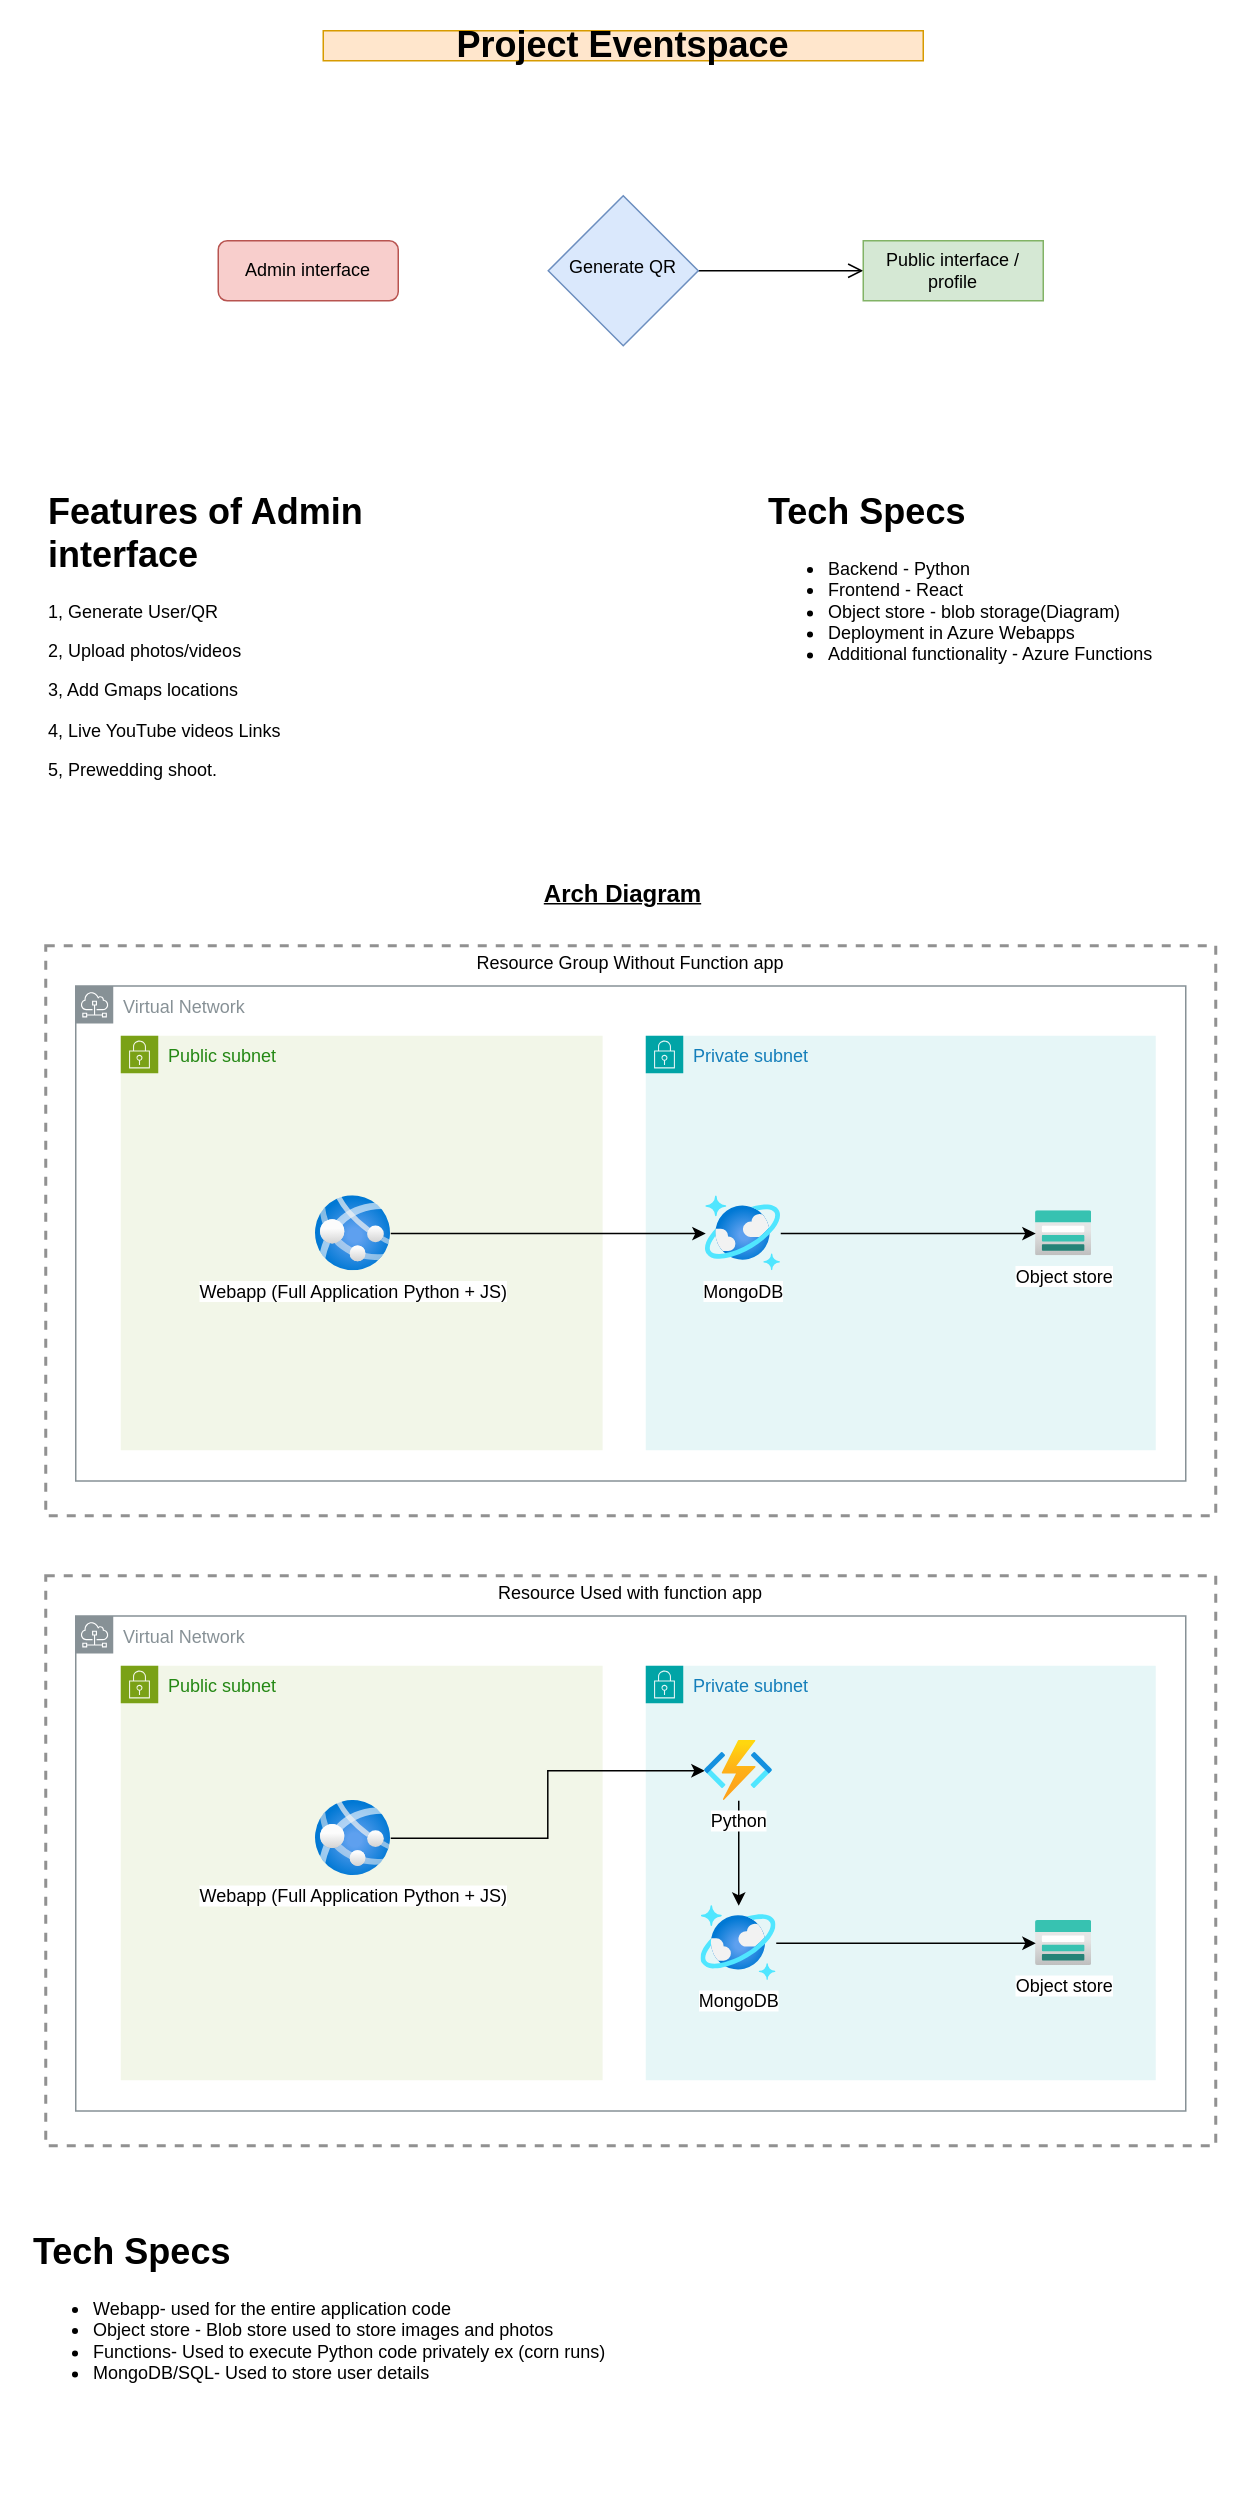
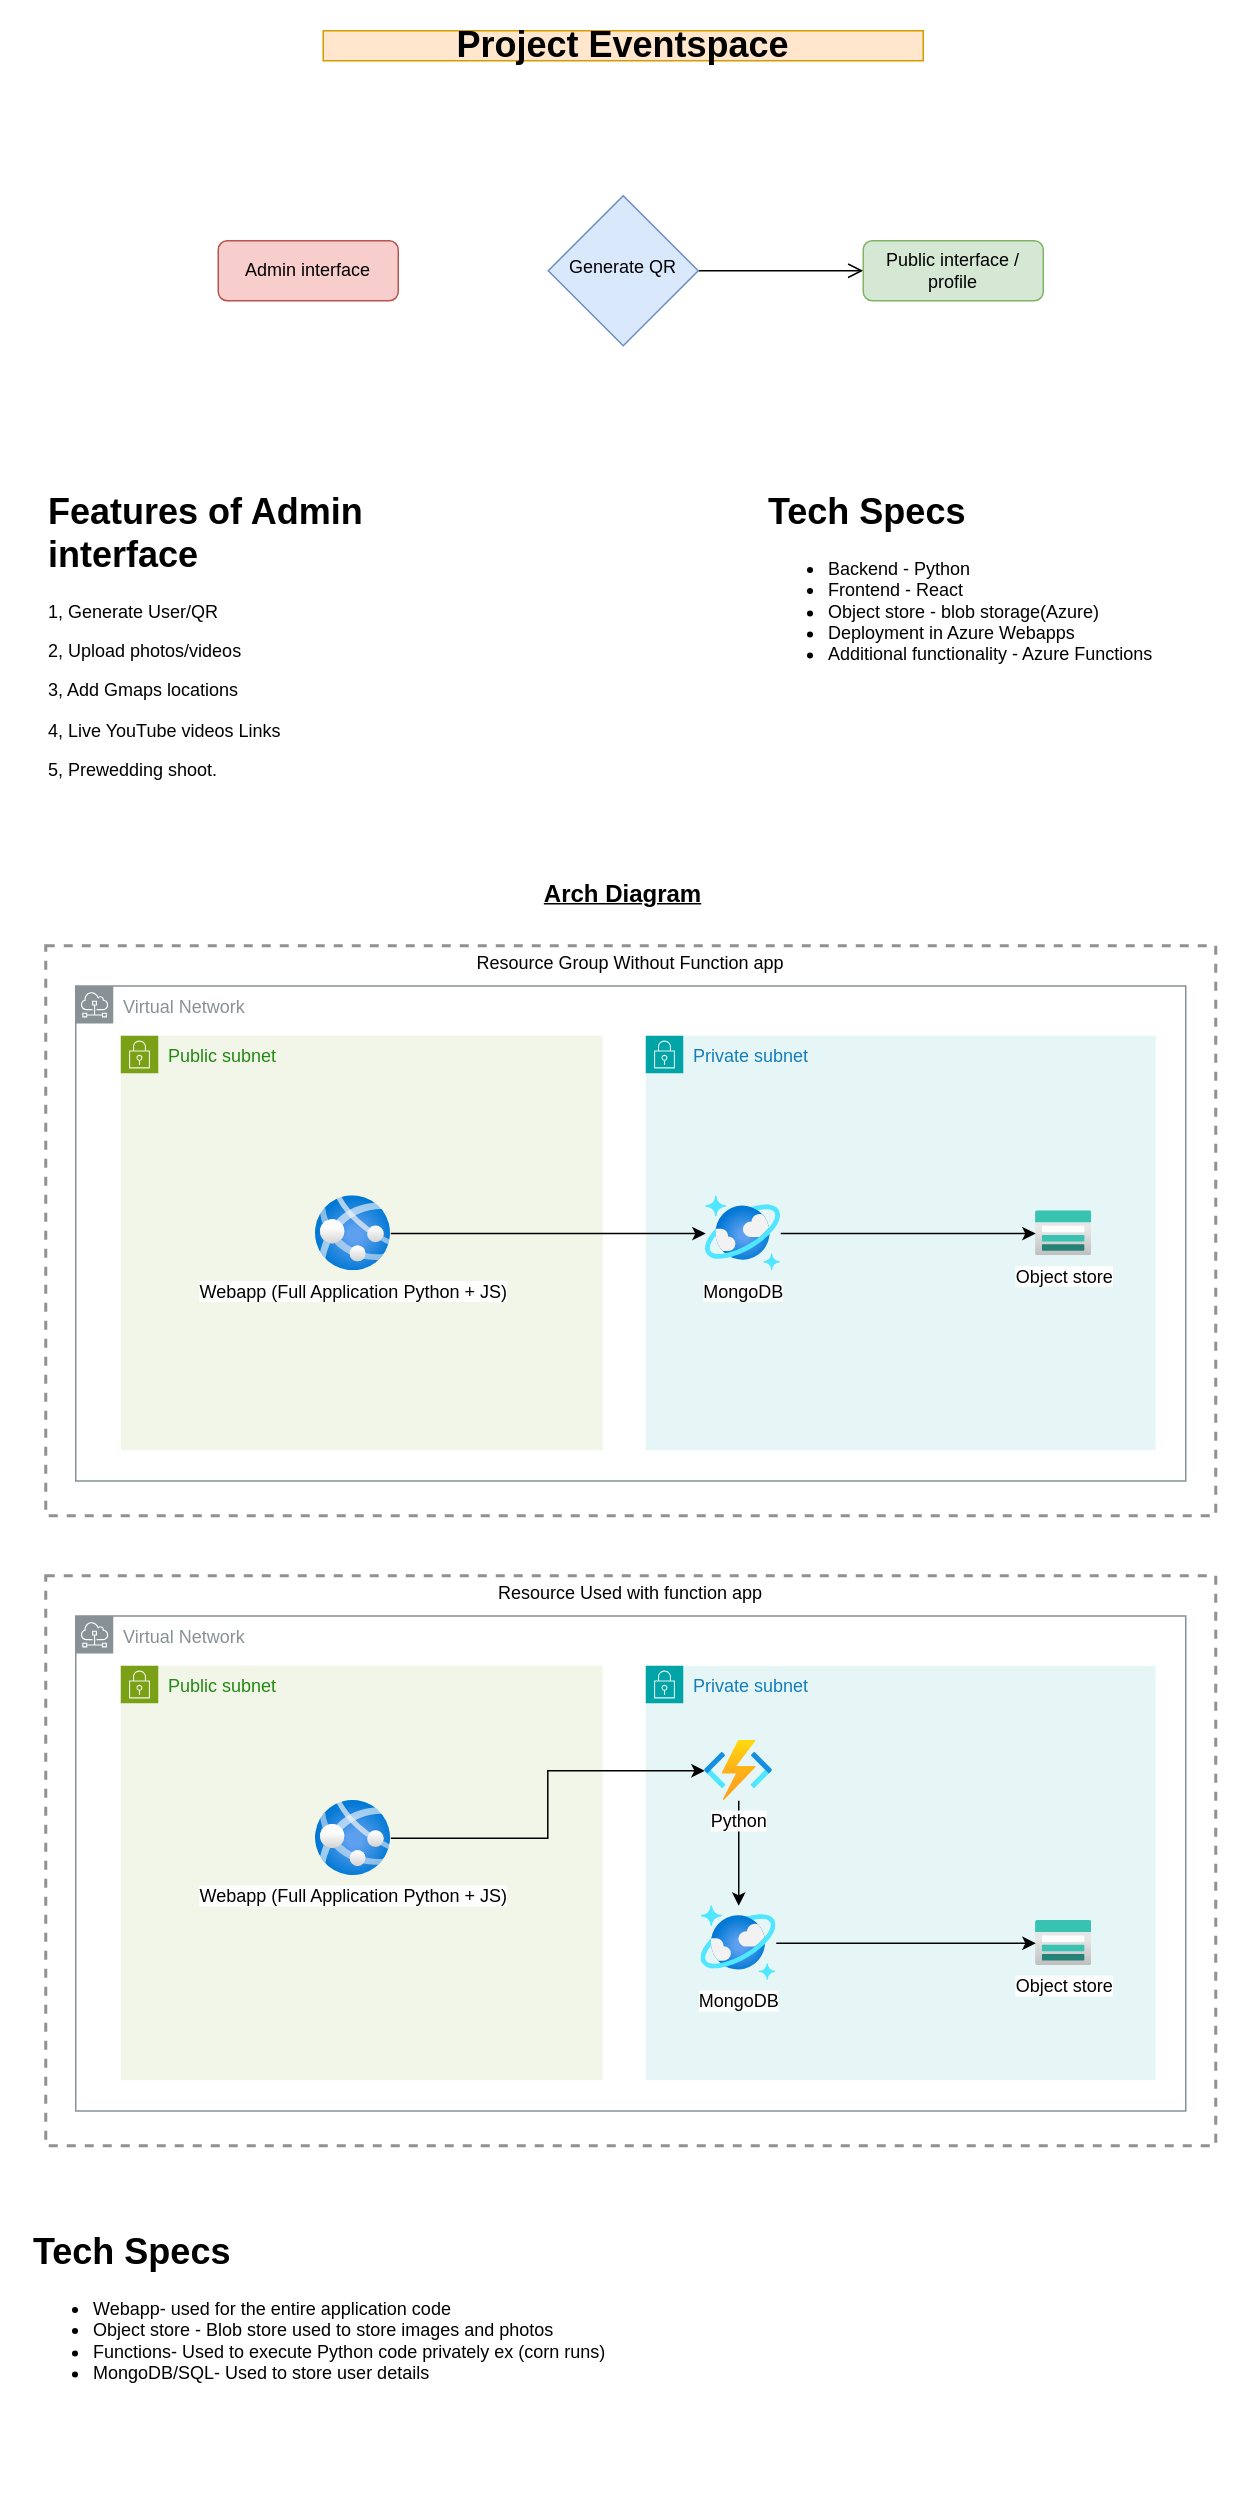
- <mxCell id="5" value="Public interface / profile" style="whiteSpace=wrap;html=1;fontSize=12;glass=0;strokeWidth=1;shadow=0;fillColor=#d5e8d4;strokeColor=#82b366;rounded=0;" parent="1" vertex="1"><mxGeometry x="575" y="160" width="120" height="40" as="geometry" /></mxCell>
+ <mxCell id="5" value="Public interface / profile" style="rounded=1;whiteSpace=wrap;html=1;fontSize=12;glass=0;strokeWidth=1;shadow=0;fillColor=#d5e8d4;strokeColor=#82b366;" parent="1" vertex="1"><mxGeometry x="575" y="160" width="120" height="40" as="geometry" /></mxCell>
- <mxCell id="7" value="&lt;h1 style=&quot;margin-top: 0px;&quot;&gt;Tech Specs&lt;/h1&gt;&lt;p&gt;&lt;/p&gt;&lt;ul&gt;&lt;li&gt;Backend - Python&amp;nbsp;&lt;/li&gt;&lt;li&gt;Frontend - React&lt;/li&gt;&lt;li&gt;Object store - blob storage(Diagram)&lt;/li&gt;&lt;li&gt;Deployment in Azure Webapps&lt;/li&gt;&lt;li&gt;Additional functionality - Azure Functions&amp;nbsp;&lt;/li&gt;&lt;/ul&gt;&lt;p&gt;&lt;/p&gt;" style="text;html=1;whiteSpace=wrap;overflow=hidden;rounded=0;" vertex="1" parent="1"><mxGeometry x="510" y="320" width="290" height="130" as="geometry" /></mxCell>
+ <mxCell id="7" value="&lt;h1 style=&quot;margin-top: 0px;&quot;&gt;Tech Specs&lt;/h1&gt;&lt;p&gt;&lt;/p&gt;&lt;ul&gt;&lt;li&gt;Backend - Python&amp;nbsp;&lt;/li&gt;&lt;li&gt;Frontend - React&lt;/li&gt;&lt;li&gt;Object store - blob storage(Azure)&lt;/li&gt;&lt;li&gt;Deployment in Azure Webapps&lt;/li&gt;&lt;li&gt;Additional functionality - Azure Functions&amp;nbsp;&lt;/li&gt;&lt;/ul&gt;&lt;p&gt;&lt;/p&gt;" style="text;html=1;whiteSpace=wrap;overflow=hidden;rounded=0;" vertex="1" parent="1"><mxGeometry x="510" y="320" width="290" height="130" as="geometry" /></mxCell>
